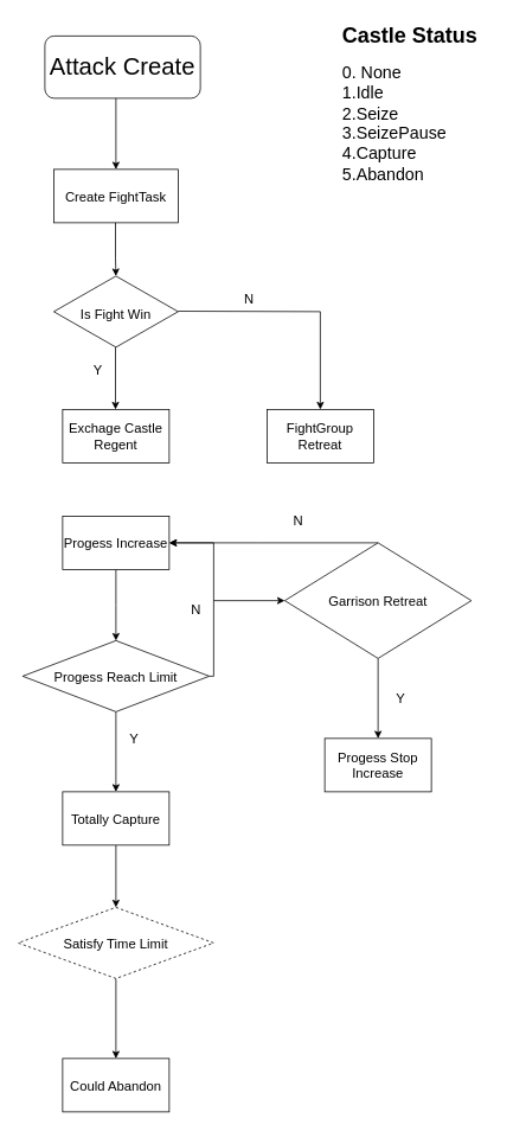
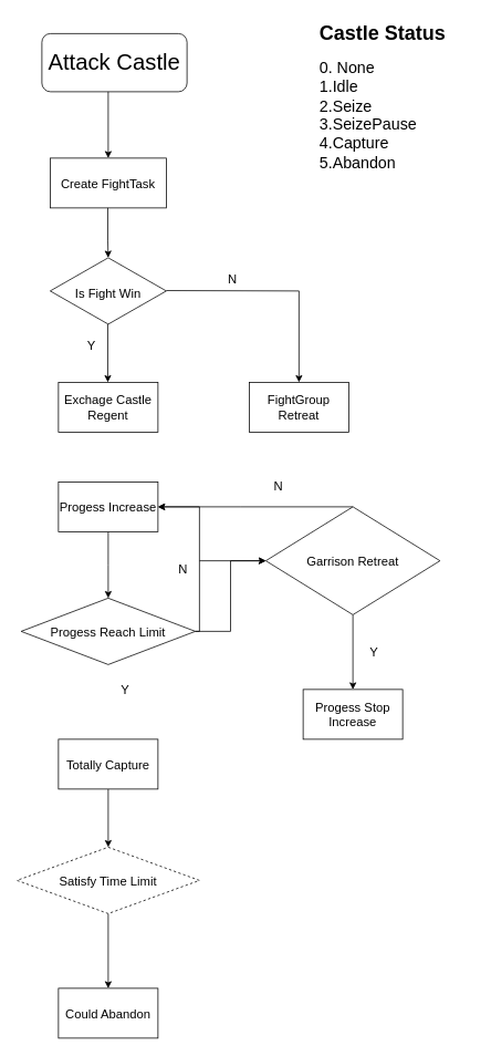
- <mxCell id="2" value="&lt;span style=&quot;font-size: 27px;&quot;&gt;Attack Create&lt;/span&gt;" style="rounded=1;whiteSpace=wrap;html=1;" vertex="1" parent="1"><mxGeometry x="50" y="40" width="175" height="70" as="geometry" /></mxCell>
+ <mxCell id="2" value="&lt;span style=&quot;font-size: 27px;&quot;&gt;Attack Castle&lt;/span&gt;" style="rounded=1;whiteSpace=wrap;html=1;" vertex="1" parent="1"><mxGeometry x="50" y="40" width="175" height="70" as="geometry" /></mxCell>
- <mxCell id="18" value="" style="edgeStyle=orthogonalEdgeStyle;rounded=0;orthogonalLoop=1;jettySize=auto;html=1;fontSize=15;" edge="1" parent="1" source="19" target="22"><mxGeometry relative="1" as="geometry" /></mxCell>
+ <mxCell id="18" value="" style="edgeStyle=orthogonalEdgeStyle;rounded=0;orthogonalLoop=1;jettySize=auto;html=1;fontSize=15;" edge="1" parent="1" source="19" target="26"><mxGeometry relative="1" as="geometry" /></mxCell>
